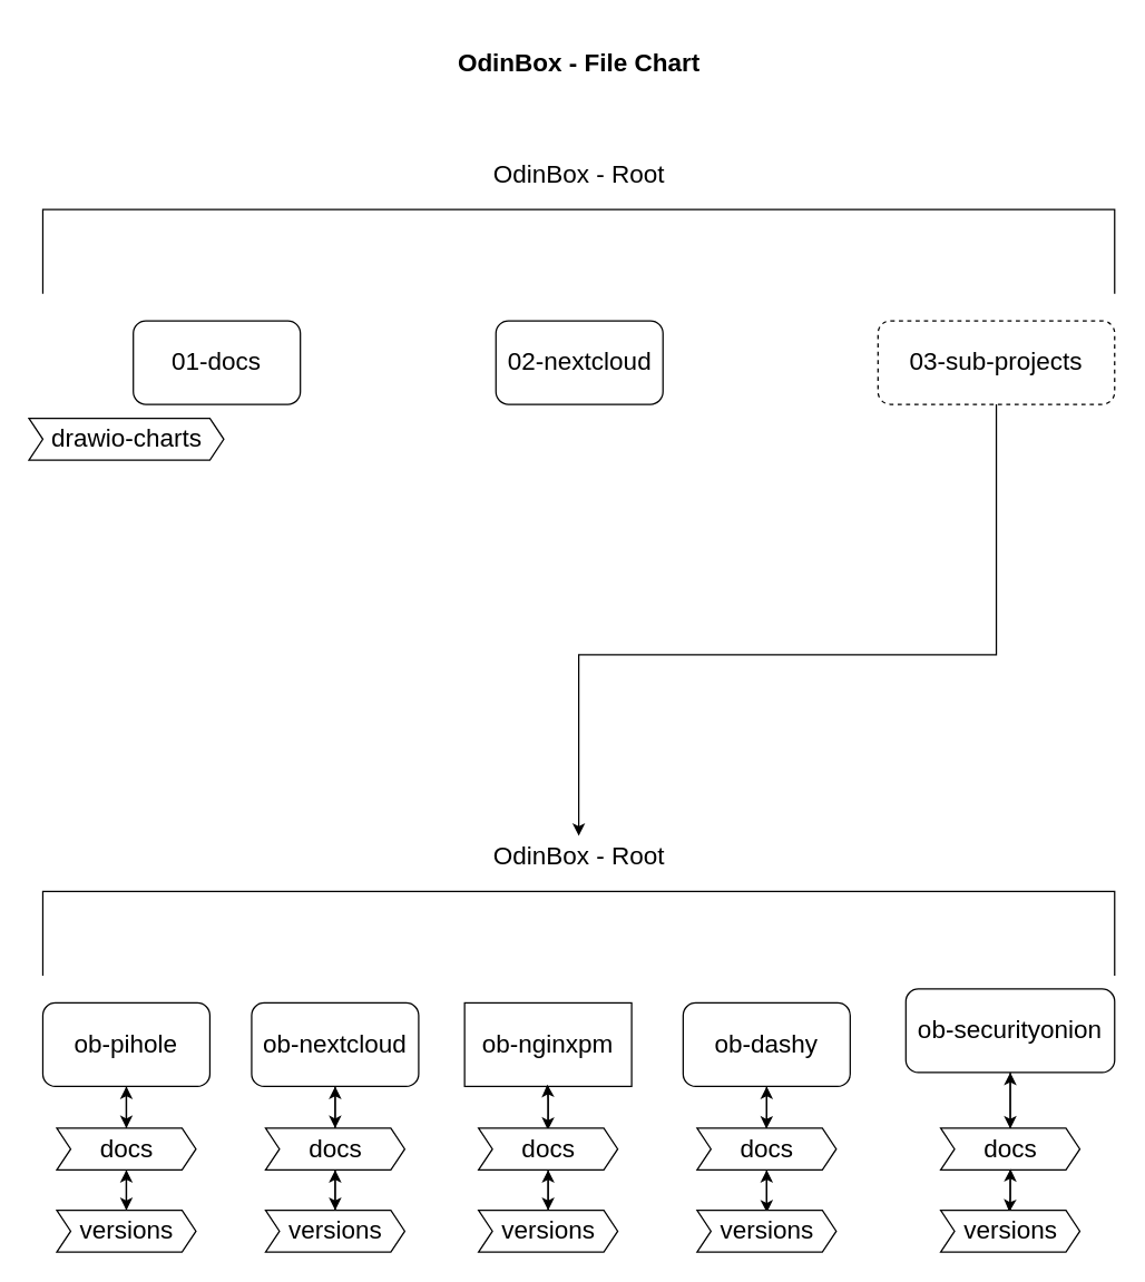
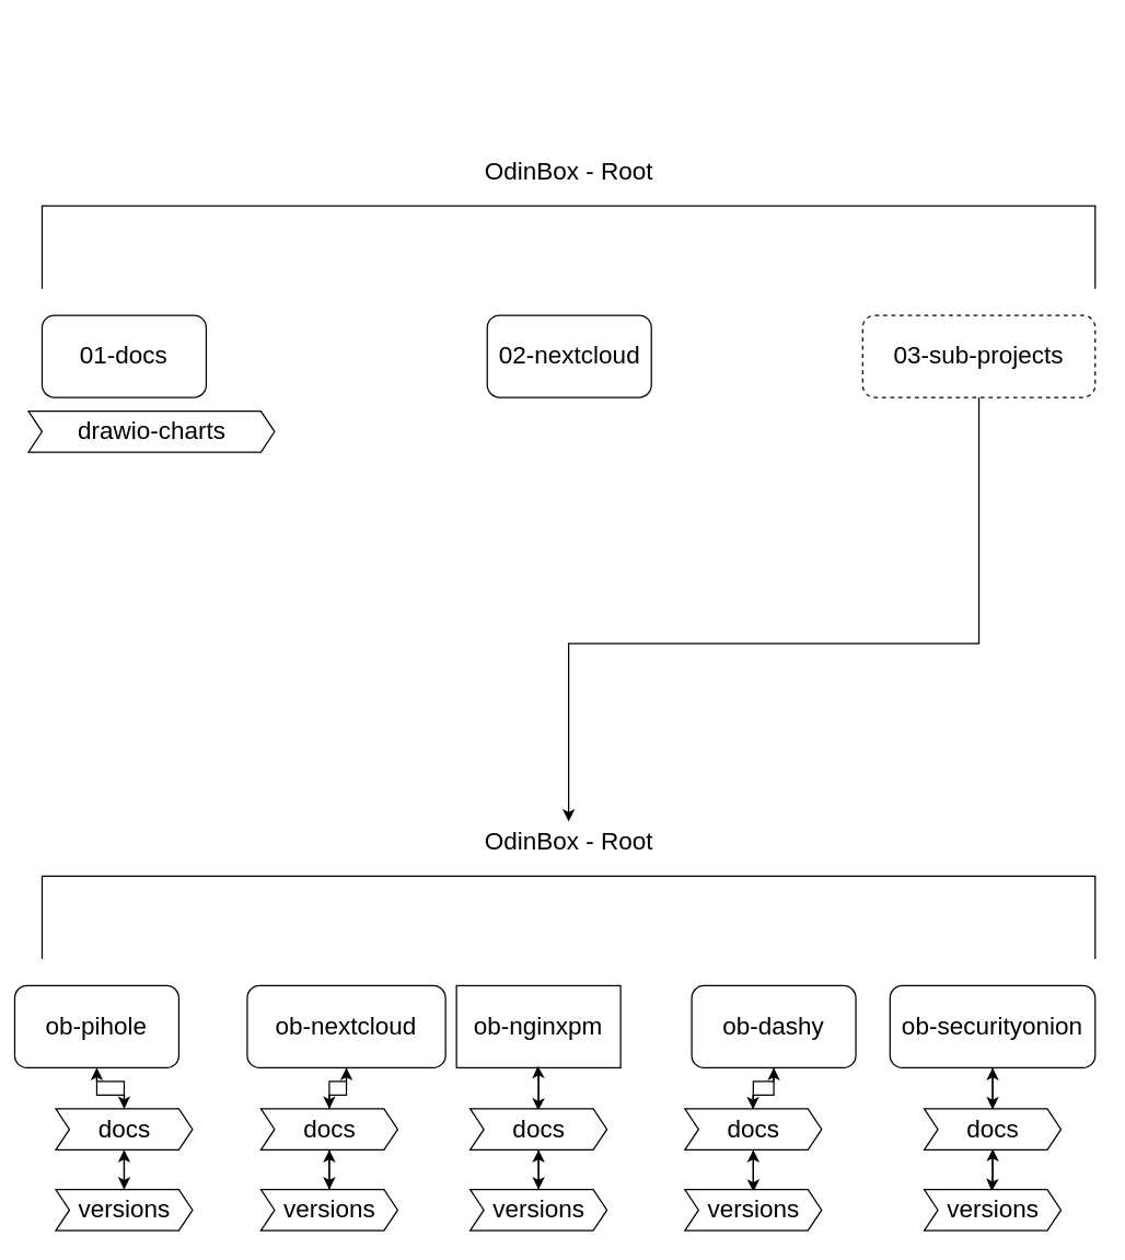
- <mxCell id="2" value="&lt;font style=&quot;font-size: 18px;&quot;&gt;&lt;b&gt;OdinBox - File Chart&lt;/b&gt;&lt;/font&gt;" style="text;html=1;strokeColor=none;fillColor=none;align=center;verticalAlign=middle;whiteSpace=wrap;rounded=0;" parent="1" vertex="1"><mxGeometry x="288" y="20" width="255" height="50" as="geometry" /></mxCell>
- <mxCell id="5" value="01-docs" style="rounded=1;whiteSpace=wrap;html=1;fontSize=18;" parent="1" vertex="1"><mxGeometry x="95" y="230" width="120" height="60" as="geometry" /></mxCell>
+ <mxCell id="5" value="01-docs" style="rounded=1;whiteSpace=wrap;html=1;fontSize=18;" parent="1" vertex="1"><mxGeometry x="30" y="230" width="120" height="60" as="geometry" /></mxCell>
- <mxCell id="46" value="drawio-charts" style="html=1;shadow=0;dashed=0;align=center;verticalAlign=middle;shape=mxgraph.arrows2.arrow;dy=0;dx=10;notch=10;fontSize=18;" vertex="1" parent="1"><mxGeometry x="20" y="300" width="140" height="30" as="geometry" /></mxCell>
+ <mxCell id="46" value="drawio-charts" style="html=1;shadow=0;dashed=0;align=center;verticalAlign=middle;shape=mxgraph.arrows2.arrow;dy=0;dx=10;notch=10;fontSize=18;" vertex="1" parent="1"><mxGeometry x="20" y="300" width="180" height="30" as="geometry" /></mxCell>
- <mxCell id="20" value="ob-securityonion" style="rounded=1;whiteSpace=wrap;html=1;fontSize=18;" parent="1" vertex="1"><mxGeometry x="650" y="710" width="150" height="60" as="geometry" /></mxCell>
+ <mxCell id="20" value="ob-securityonion" style="rounded=1;whiteSpace=wrap;html=1;fontSize=18;" parent="1" vertex="1"><mxGeometry x="650" y="720" width="150" height="60" as="geometry" /></mxCell>
- <mxCell id="12" value="ob-pihole" style="rounded=1;whiteSpace=wrap;html=1;fontSize=18;" parent="1" vertex="1"><mxGeometry x="30" y="720" width="120" height="60" as="geometry" /></mxCell>
+ <mxCell id="12" value="ob-pihole" style="rounded=1;whiteSpace=wrap;html=1;fontSize=18;" parent="1" vertex="1"><mxGeometry x="10" y="720" width="120" height="60" as="geometry" /></mxCell>
- <mxCell id="14" value="ob-nextcloud" style="rounded=1;whiteSpace=wrap;html=1;fontSize=18;" parent="1" vertex="1"><mxGeometry x="180" y="720" width="120" height="60" as="geometry" /></mxCell>
+ <mxCell id="14" value="ob-nextcloud" style="rounded=1;whiteSpace=wrap;html=1;fontSize=18;" parent="1" vertex="1"><mxGeometry x="180" y="720" width="145" height="60" as="geometry" /></mxCell>
- <mxCell id="18" value="ob-dashy" style="rounded=1;whiteSpace=wrap;html=1;fontSize=18;" parent="1" vertex="1"><mxGeometry x="490" y="720" width="120" height="60" as="geometry" /></mxCell>
+ <mxCell id="18" value="ob-dashy" style="rounded=1;whiteSpace=wrap;html=1;fontSize=18;" parent="1" vertex="1"><mxGeometry x="505" y="720" width="120" height="60" as="geometry" /></mxCell>
